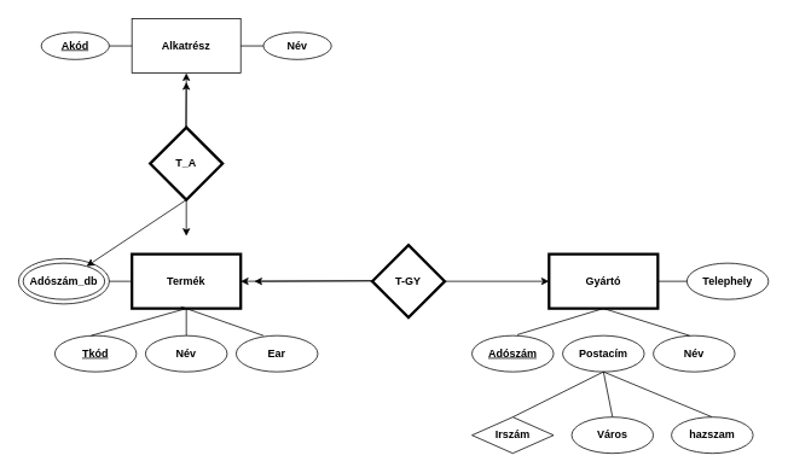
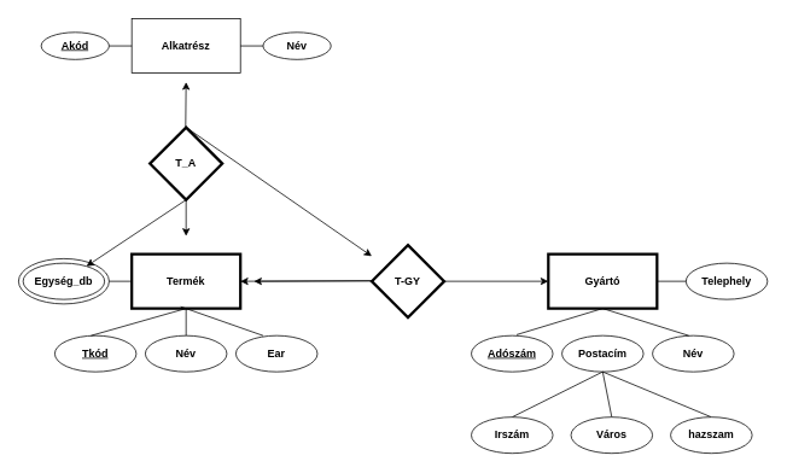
- <mxCell id="38" value="" style="endArrow=classic;html=1;rounded=0;entryX=0.5;entryY=1;entryDx=0;entryDy=0;exitX=0.5;exitY=0;exitDx=0;exitDy=0;" parent="1" source="29" target="33" edge="1"><mxGeometry width="50" height="50" relative="1" as="geometry"><mxPoint x="200" y="140" as="sourcePoint" /><mxPoint x="250" as="targetPoint" y="90" /></mxGeometry></mxCell>
+ <mxCell id="38" value="" style="endArrow=classic;html=1;rounded=0;exitX=0.5;exitY=0;exitDx=0;exitDy=0;" parent="1" source="29" target="26" edge="1"><mxGeometry width="50" height="50" relative="1" as="geometry"><mxPoint x="200" y="140" as="sourcePoint" /><mxPoint x="250" as="targetPoint" y="90" /></mxGeometry></mxCell>
- <mxCell id="28" value="&lt;b&gt;Adószám_db&lt;/b&gt;" style="ellipse;whiteSpace=wrap;html=1;" parent="1" vertex="1"><mxGeometry x="25" y="290" width="90" height="40" as="geometry" /></mxCell>
+ <mxCell id="28" value="&lt;b&gt;Egység_db&lt;/b&gt;" style="ellipse;whiteSpace=wrap;html=1;" parent="1" vertex="1"><mxGeometry x="25" y="290" width="90" height="40" as="geometry" /></mxCell>
- <mxCell id="20" value="&lt;b&gt;Irszám&lt;/b&gt;" style="rhombus;whiteSpace=wrap;html=1;" parent="1" vertex="1"><mxGeometry x="520" y="460" width="90" height="40" as="geometry" /></mxCell>
+ <mxCell id="20" value="&lt;b&gt;Irszám&lt;/b&gt;" style="ellipse;whiteSpace=wrap;html=1;" parent="1" vertex="1"><mxGeometry x="520" y="460" width="90" height="40" as="geometry" /></mxCell>
